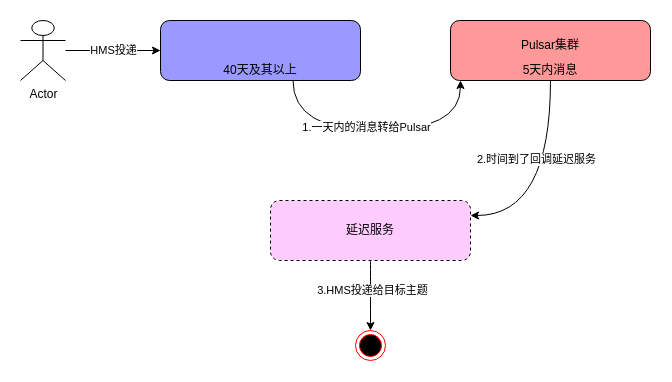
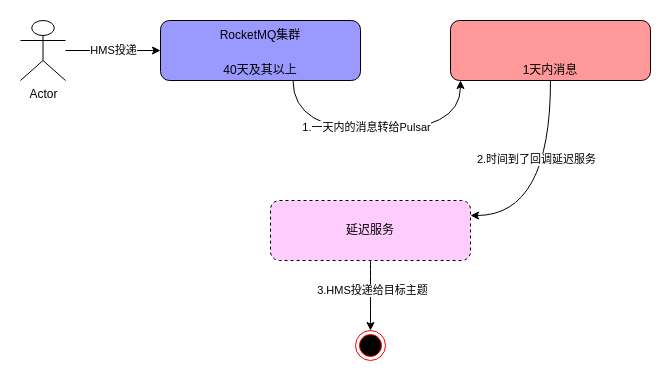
+ <mxCell id="5" value="RocketMQ集群" style="text;html=1;strokeColor=none;fillColor=none;align=center;verticalAlign=middle;whiteSpace=wrap;rounded=0;" vertex="1" parent="1"><mxGeometry x="210" y="20" width="100" height="30" as="geometry" /></mxCell>
- <mxCell id="10" value="Pulsar集群" style="text;html=1;strokeColor=none;fillColor=none;align=center;verticalAlign=middle;whiteSpace=wrap;rounded=0;" vertex="1" parent="1"><mxGeometry x="500" y="30" width="100" height="30" as="geometry" /></mxCell>
- <mxCell id="13" value="5天内消息" style="text;html=1;strokeColor=none;fillColor=none;align=center;verticalAlign=middle;whiteSpace=wrap;rounded=0;" vertex="1" parent="1"><mxGeometry x="485" y="60" width="130" height="20" as="geometry" /></mxCell>
+ <mxCell id="13" value="1天内消息" style="text;html=1;strokeColor=none;fillColor=none;align=center;verticalAlign=middle;whiteSpace=wrap;rounded=0;" vertex="1" parent="1"><mxGeometry x="485" y="60" width="130" height="20" as="geometry" /></mxCell>
